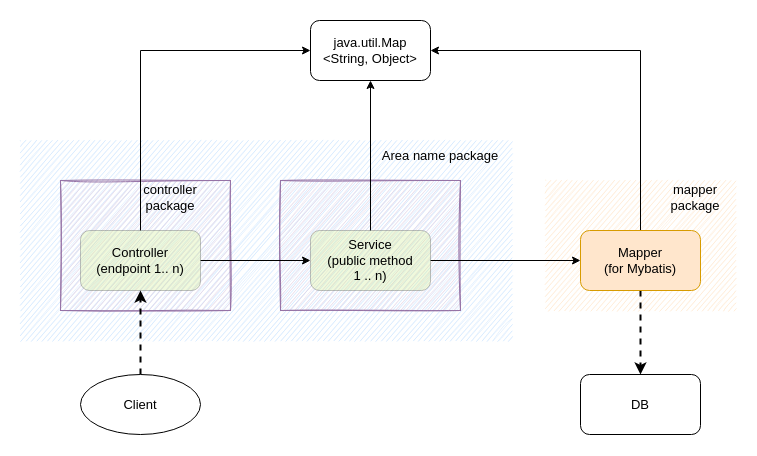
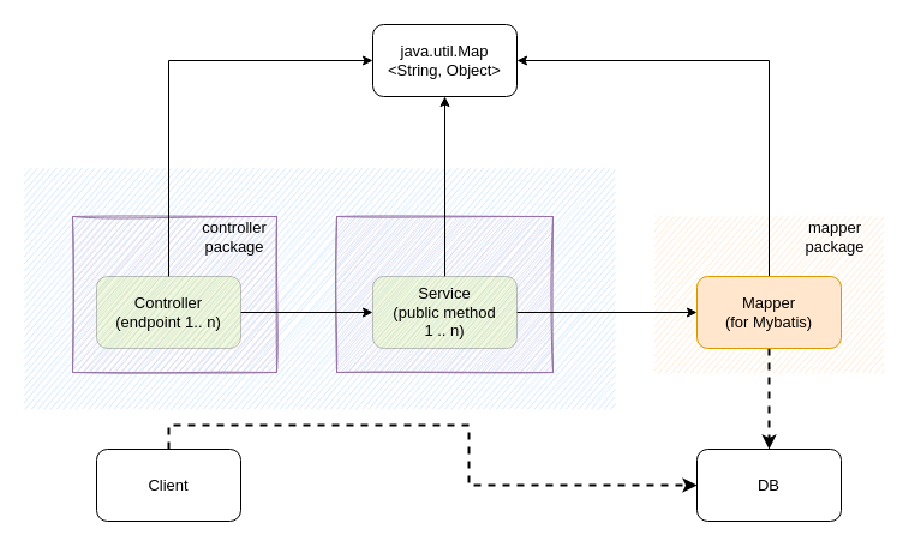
- <mxCell id="21" value="Area name package" style="text;html=1;strokeColor=none;fillColor=none;align=center;verticalAlign=middle;whiteSpace=wrap;rounded=0;fontSize=13;" parent="1" vertex="1"><mxGeometry x="370" y="140" width="140" height="30" as="geometry" /></mxCell>
- <mxCell id="20" value="controller&lt;br&gt;package" style="text;html=1;strokeColor=none;fillColor=none;align=center;verticalAlign=middle;whiteSpace=wrap;rounded=0;fontSize=13;" parent="1" vertex="1"><mxGeometry x="135" y="182" width="70" height="30" as="geometry" /></mxCell>
+ <mxCell id="20" value="controller&lt;br&gt;package" style="text;html=1;strokeColor=none;fillColor=none;align=center;verticalAlign=middle;whiteSpace=wrap;rounded=0;fontSize=13;" parent="1" vertex="1"><mxGeometry x="160" y="182" width="70" height="30" as="geometry" /></mxCell>
- <mxCell id="18" style="edgeStyle=orthogonalEdgeStyle;rounded=0;sketch=0;orthogonalLoop=1;jettySize=auto;html=1;exitX=0.5;exitY=0;exitDx=0;exitDy=0;entryX=0.5;entryY=1;entryDx=0;entryDy=0;strokeColor=default;strokeWidth=2;fontSize=13;endArrow=classic;endFill=1;dashed=1;" parent="1" source="19" target="9" edge="1"><mxGeometry relative="1" as="geometry" /></mxCell>
+ <mxCell id="18" style="edgeStyle=orthogonalEdgeStyle;rounded=0;sketch=0;orthogonalLoop=1;jettySize=auto;html=1;exitX=0.5;exitY=0;exitDx=0;exitDy=0;strokeColor=default;strokeWidth=2;fontSize=13;endArrow=classic;endFill=1;dashed=1;" parent="1" source="19" target="16" edge="1"><mxGeometry relative="1" as="geometry" /></mxCell>
- <mxCell id="19" value="Client" style="ellipse;whiteSpace=wrap;html=1;fontSize=13;glass=0;shadow=0;" parent="1" vertex="1"><mxGeometry x="80" y="374" width="120" height="60" as="geometry" /></mxCell>
+ <mxCell id="19" value="Client" style="rounded=1;whiteSpace=wrap;html=1;fontSize=13;glass=0;shadow=0;" parent="1" vertex="1"><mxGeometry x="80" y="374" width="120" height="60" as="geometry" /></mxCell>
